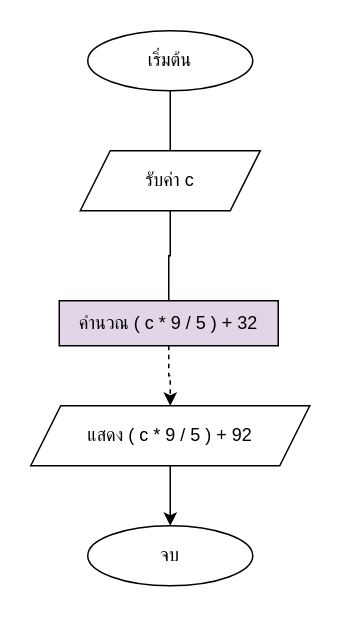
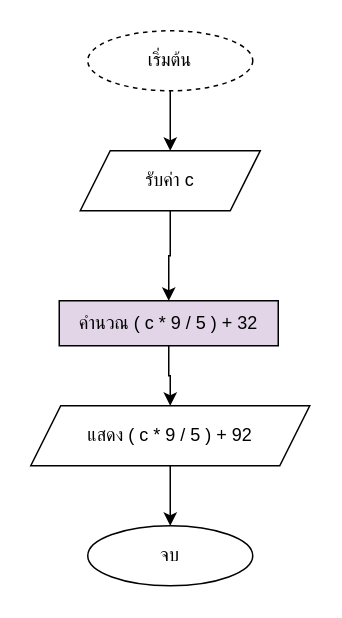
- <mxCell id="3" value="เริ่มต้น" style="ellipse;whiteSpace=wrap;html=1;" vertex="1" parent="1"><mxGeometry x="58" y="20" width="110" height="40" as="geometry" /></mxCell>
+ <mxCell id="3" value="เริ่มต้น" style="ellipse;whiteSpace=wrap;html=1;dashed=1;" vertex="1" parent="1"><mxGeometry x="58" y="20" width="110" height="40" as="geometry" /></mxCell>
- <mxCell id="2" value="" style="edgeStyle=orthogonalEdgeStyle;rounded=0;orthogonalLoop=1;jettySize=auto;html=1;endArrow=none;" edge="1" parent="1" source="3" target="5"><mxGeometry relative="1" as="geometry" /></mxCell>
+ <mxCell id="2" value="" style="edgeStyle=orthogonalEdgeStyle;rounded=0;orthogonalLoop=1;jettySize=auto;html=1;" edge="1" parent="1" source="3" target="5"><mxGeometry relative="1" as="geometry" /></mxCell>
- <mxCell id="4" value="" style="edgeStyle=orthogonalEdgeStyle;rounded=0;orthogonalLoop=1;jettySize=auto;html=1;endArrow=none;" edge="1" parent="1" source="5" target="7"><mxGeometry relative="1" as="geometry" /></mxCell>
+ <mxCell id="4" value="" style="edgeStyle=orthogonalEdgeStyle;rounded=0;orthogonalLoop=1;jettySize=auto;html=1;" edge="1" parent="1" source="5" target="7"><mxGeometry relative="1" as="geometry" /></mxCell>
- <mxCell id="6" value="" style="edgeStyle=orthogonalEdgeStyle;rounded=0;orthogonalLoop=1;jettySize=auto;html=1;dashed=1;" edge="1" parent="1" source="7" target="9"><mxGeometry relative="1" as="geometry" /></mxCell>
+ <mxCell id="6" value="" style="edgeStyle=orthogonalEdgeStyle;rounded=0;orthogonalLoop=1;jettySize=auto;html=1;" edge="1" parent="1" source="7" target="9"><mxGeometry relative="1" as="geometry" /></mxCell>
